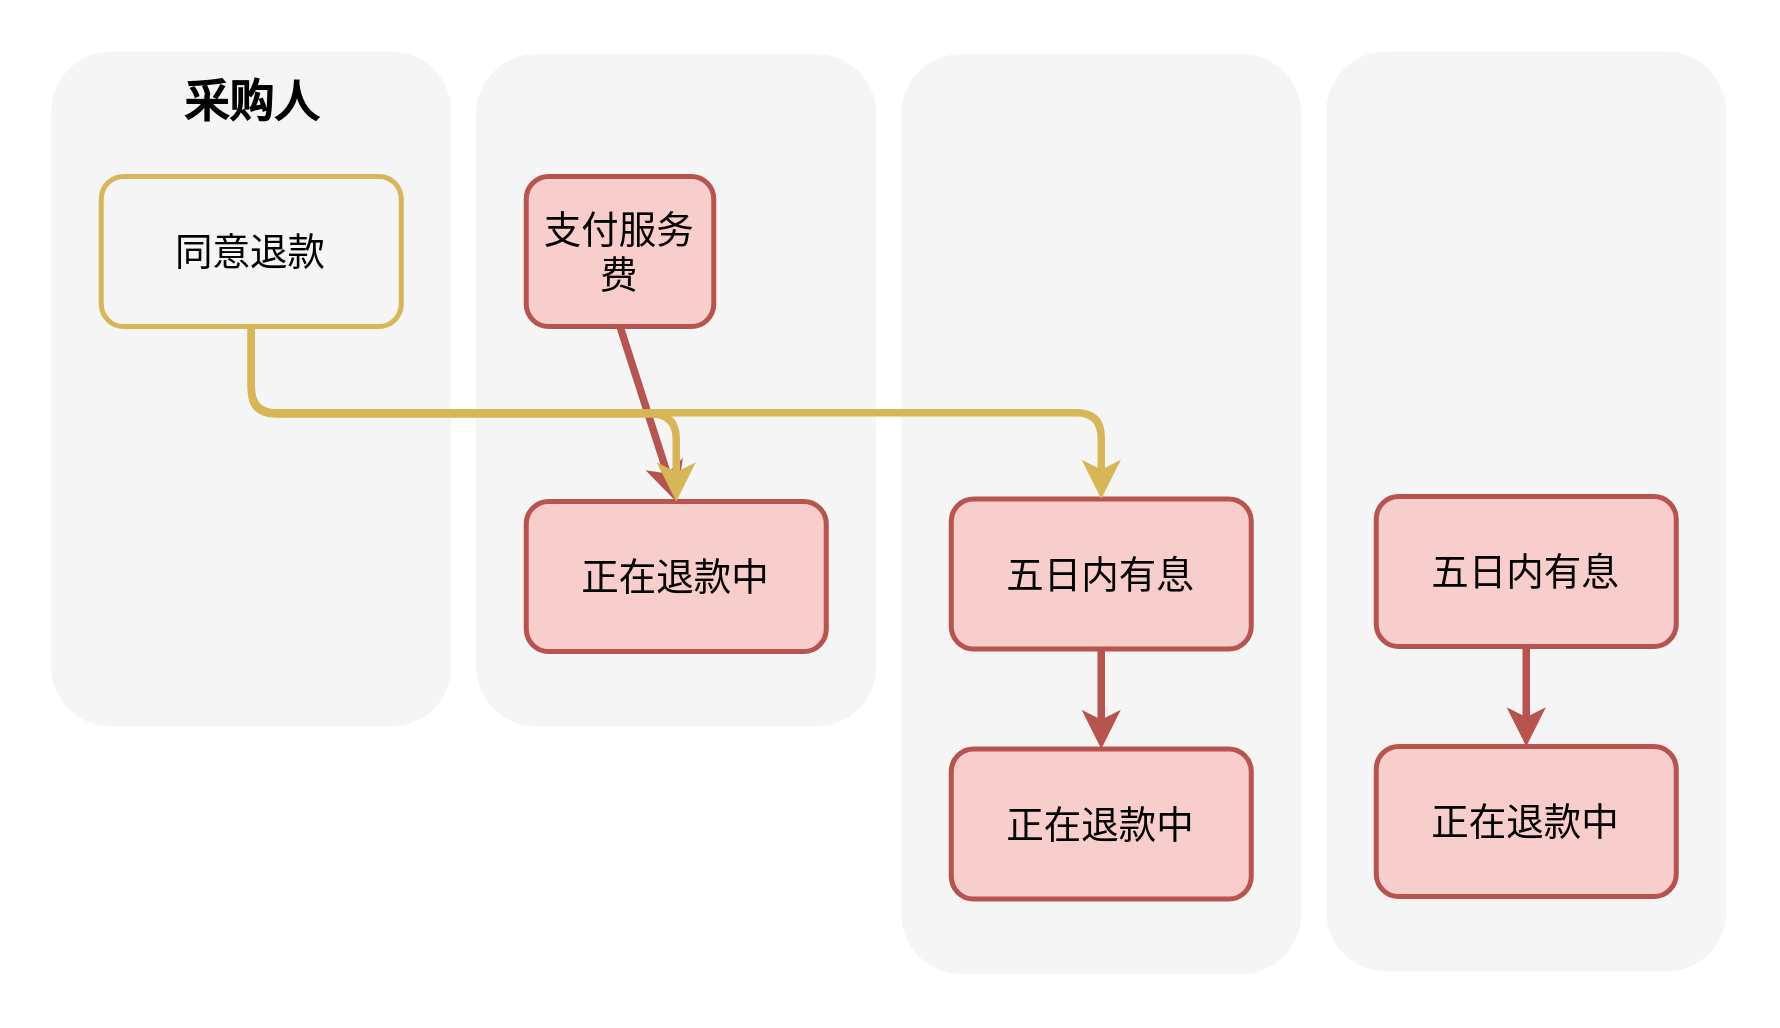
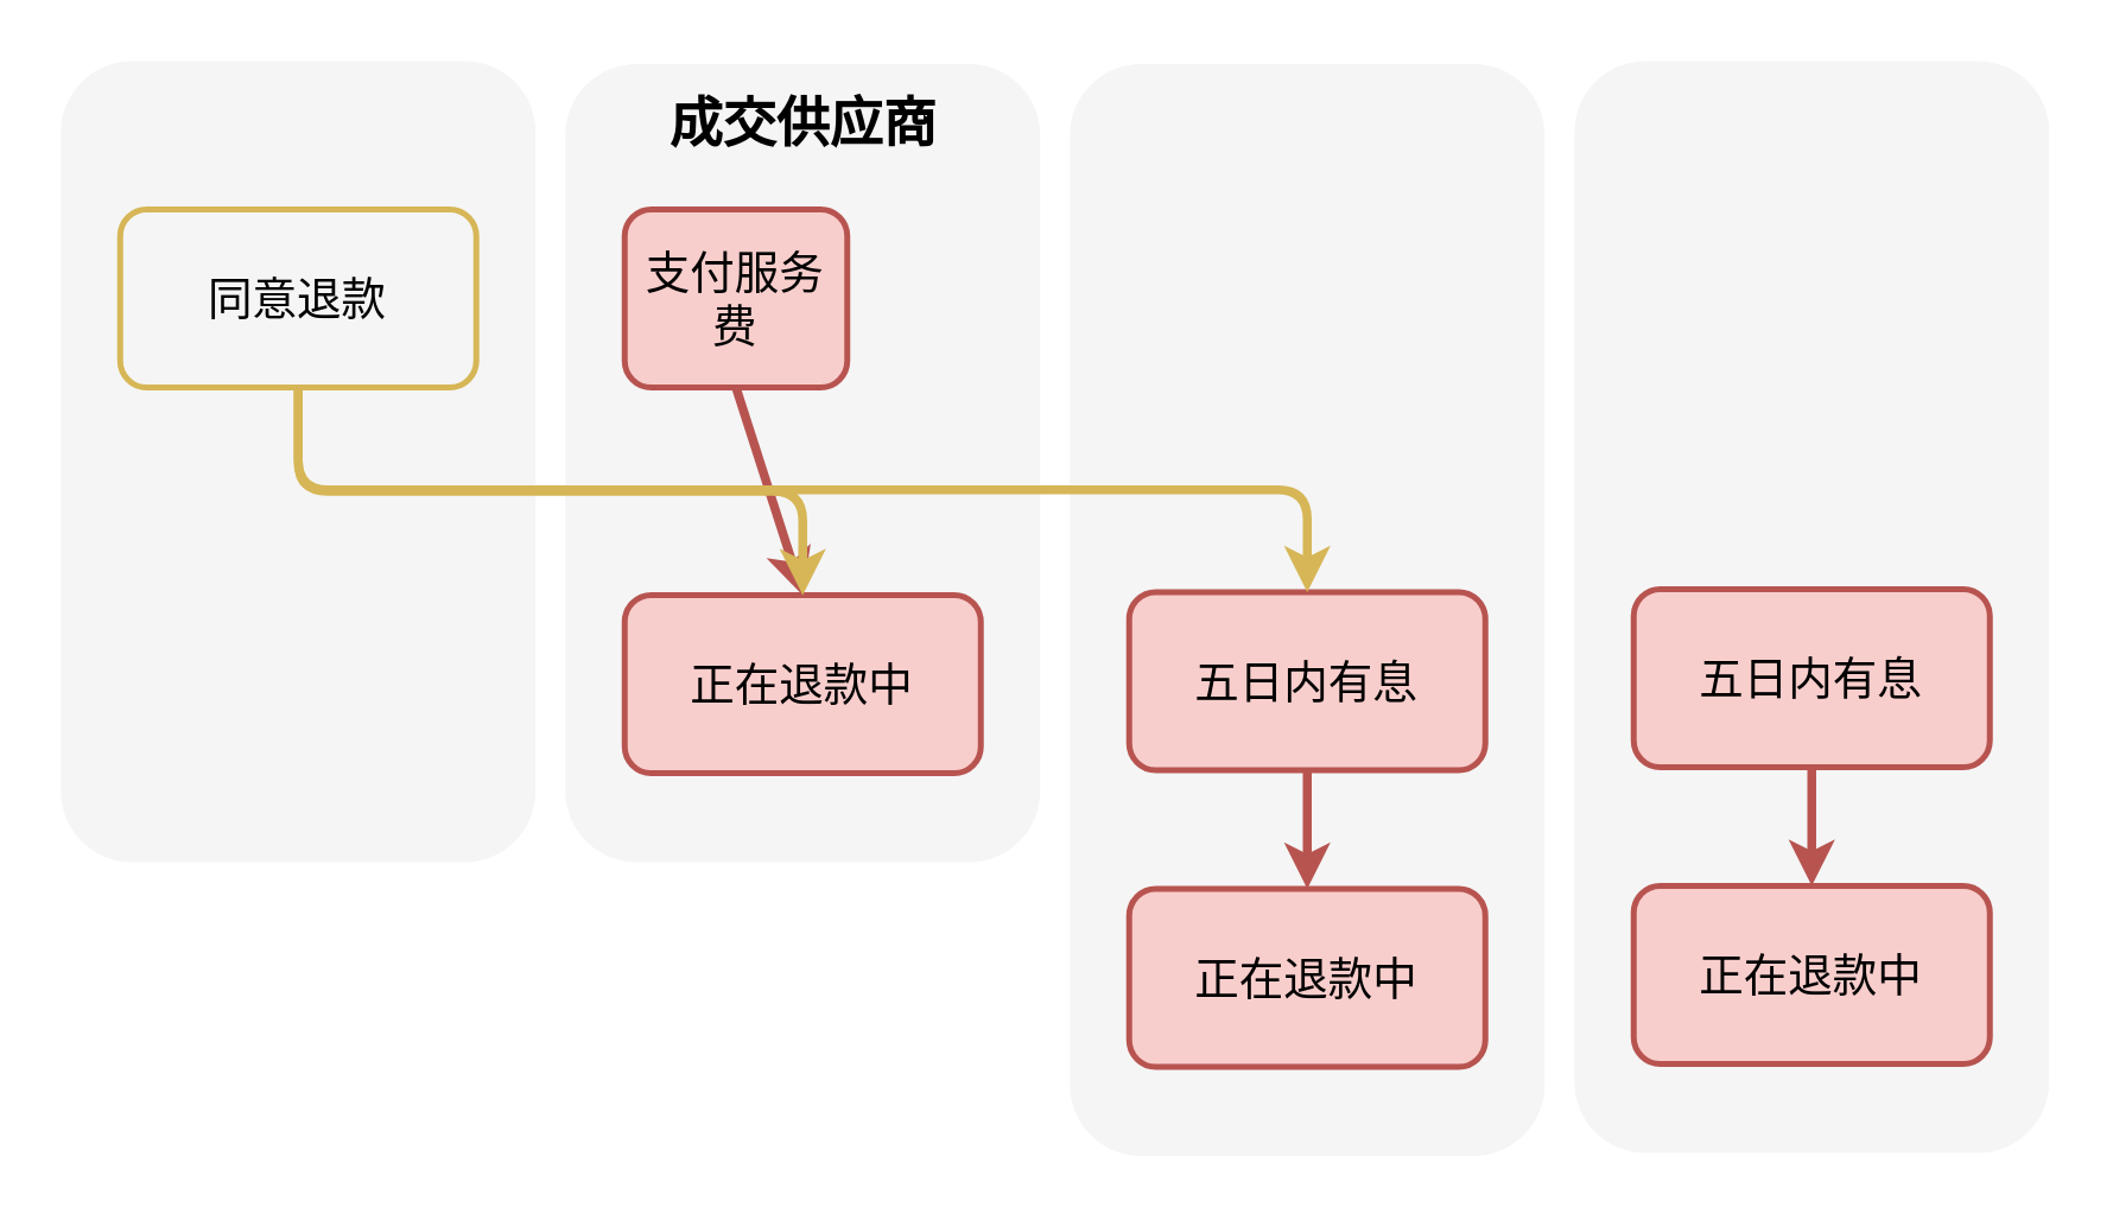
- <mxCell id="8" value="采购人" style="text;html=1;align=center;verticalAlign=middle;resizable=0;points=[];autosize=1;strokeColor=none;fillColor=none;fontStyle=1;fontFamily=黑体;fontSize=18;" parent="1" vertex="1"><mxGeometry x="60" y="21" width="80" height="40" as="geometry" /></mxCell>
+ <mxCell id="7" value="成交供应商" style="text;html=1;align=center;verticalAlign=middle;resizable=0;points=[];autosize=1;strokeColor=none;fillColor=none;fontFamily=黑体;fontStyle=1;fontSize=18;" parent="1" vertex="1"><mxGeometry x="215" y="22" width="110" height="40" as="geometry" /></mxCell>
